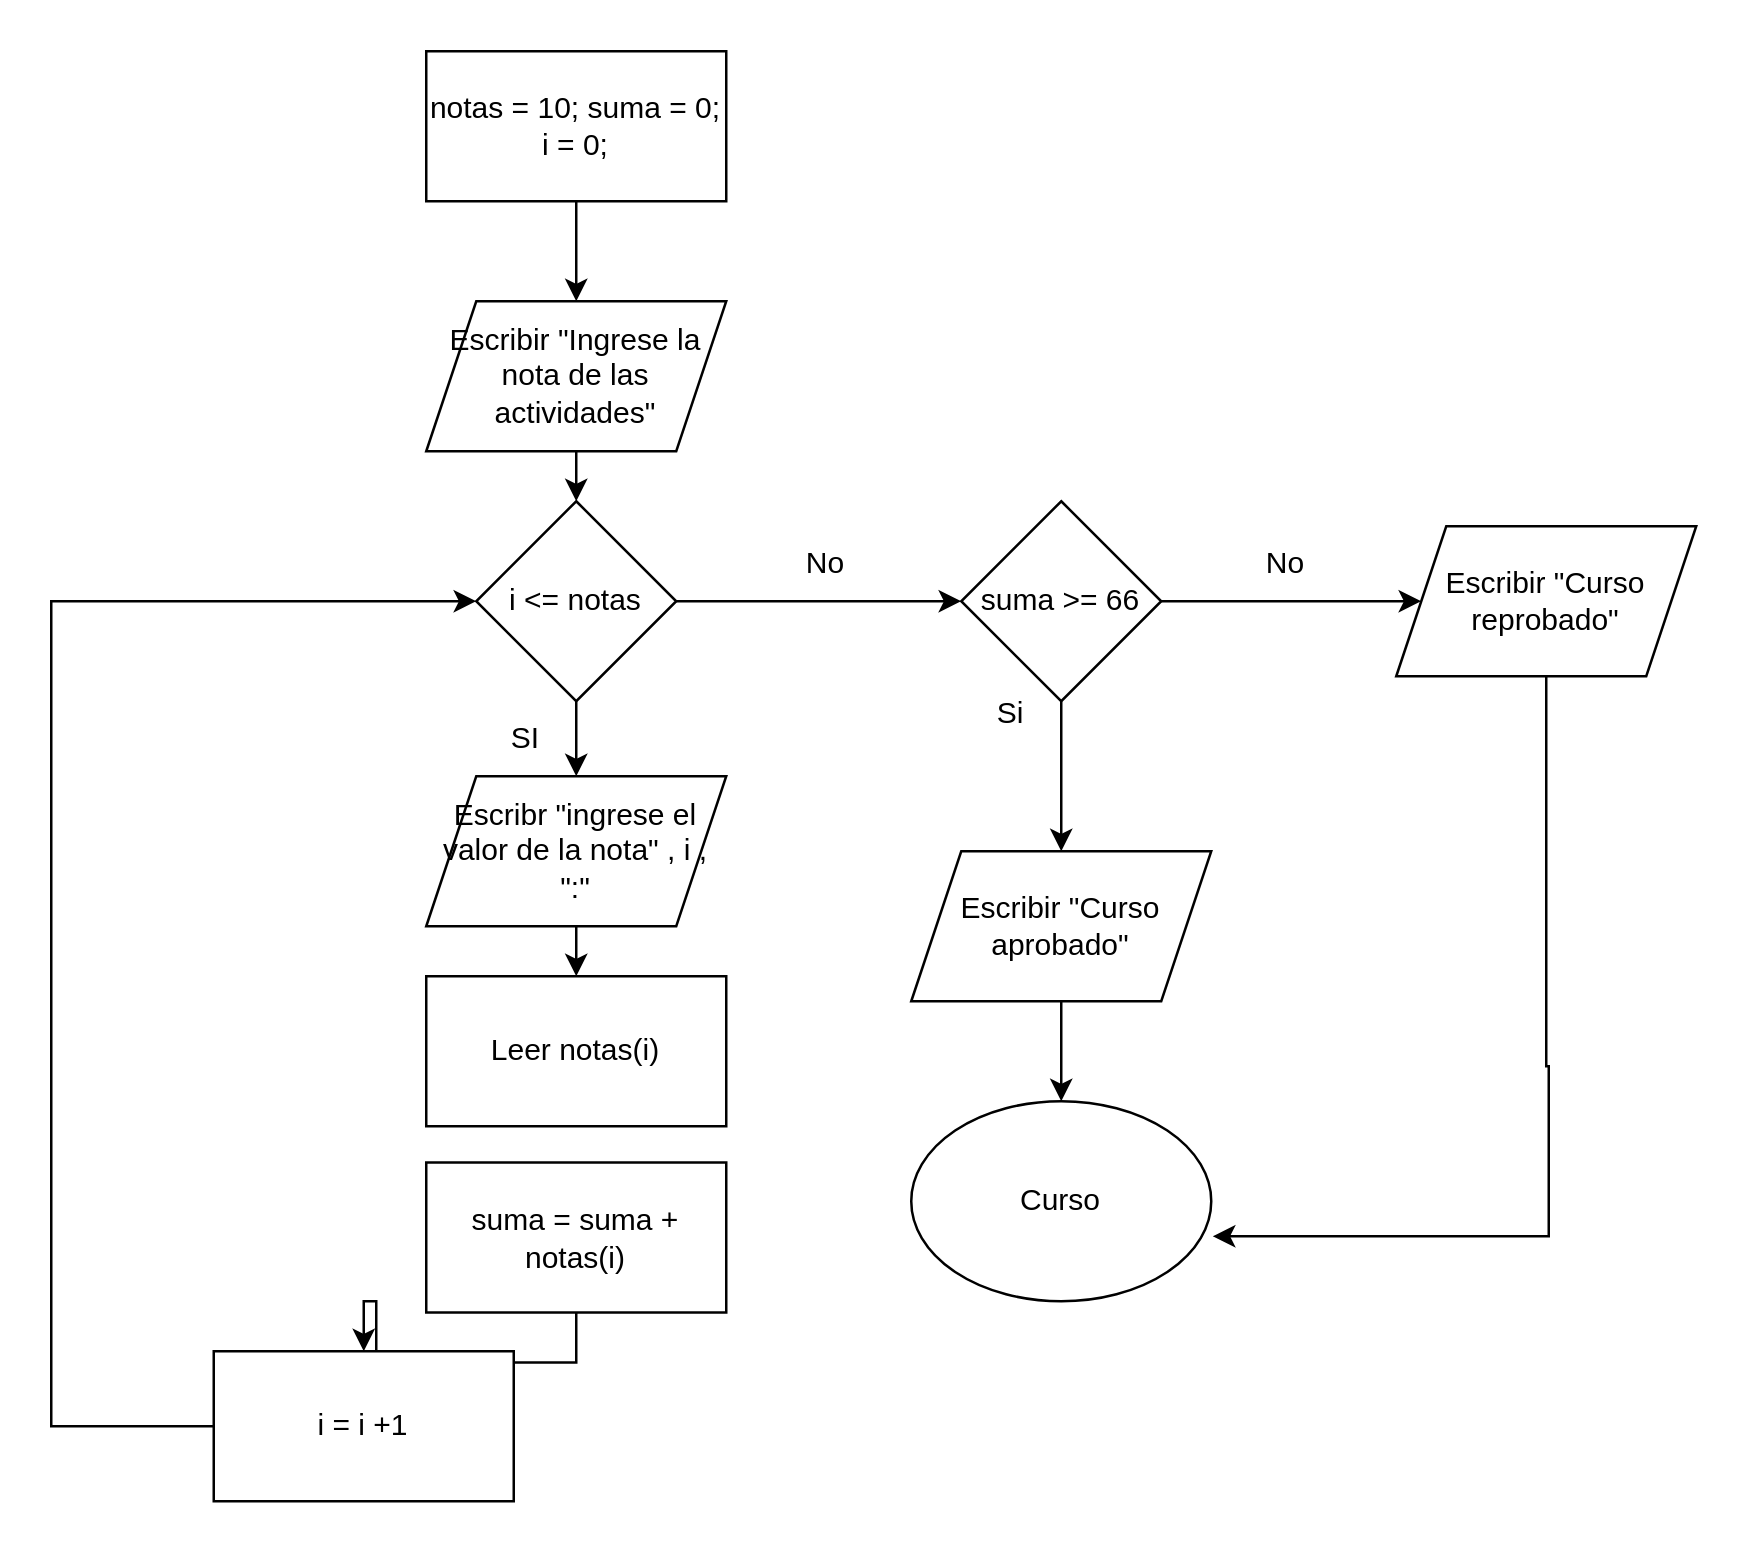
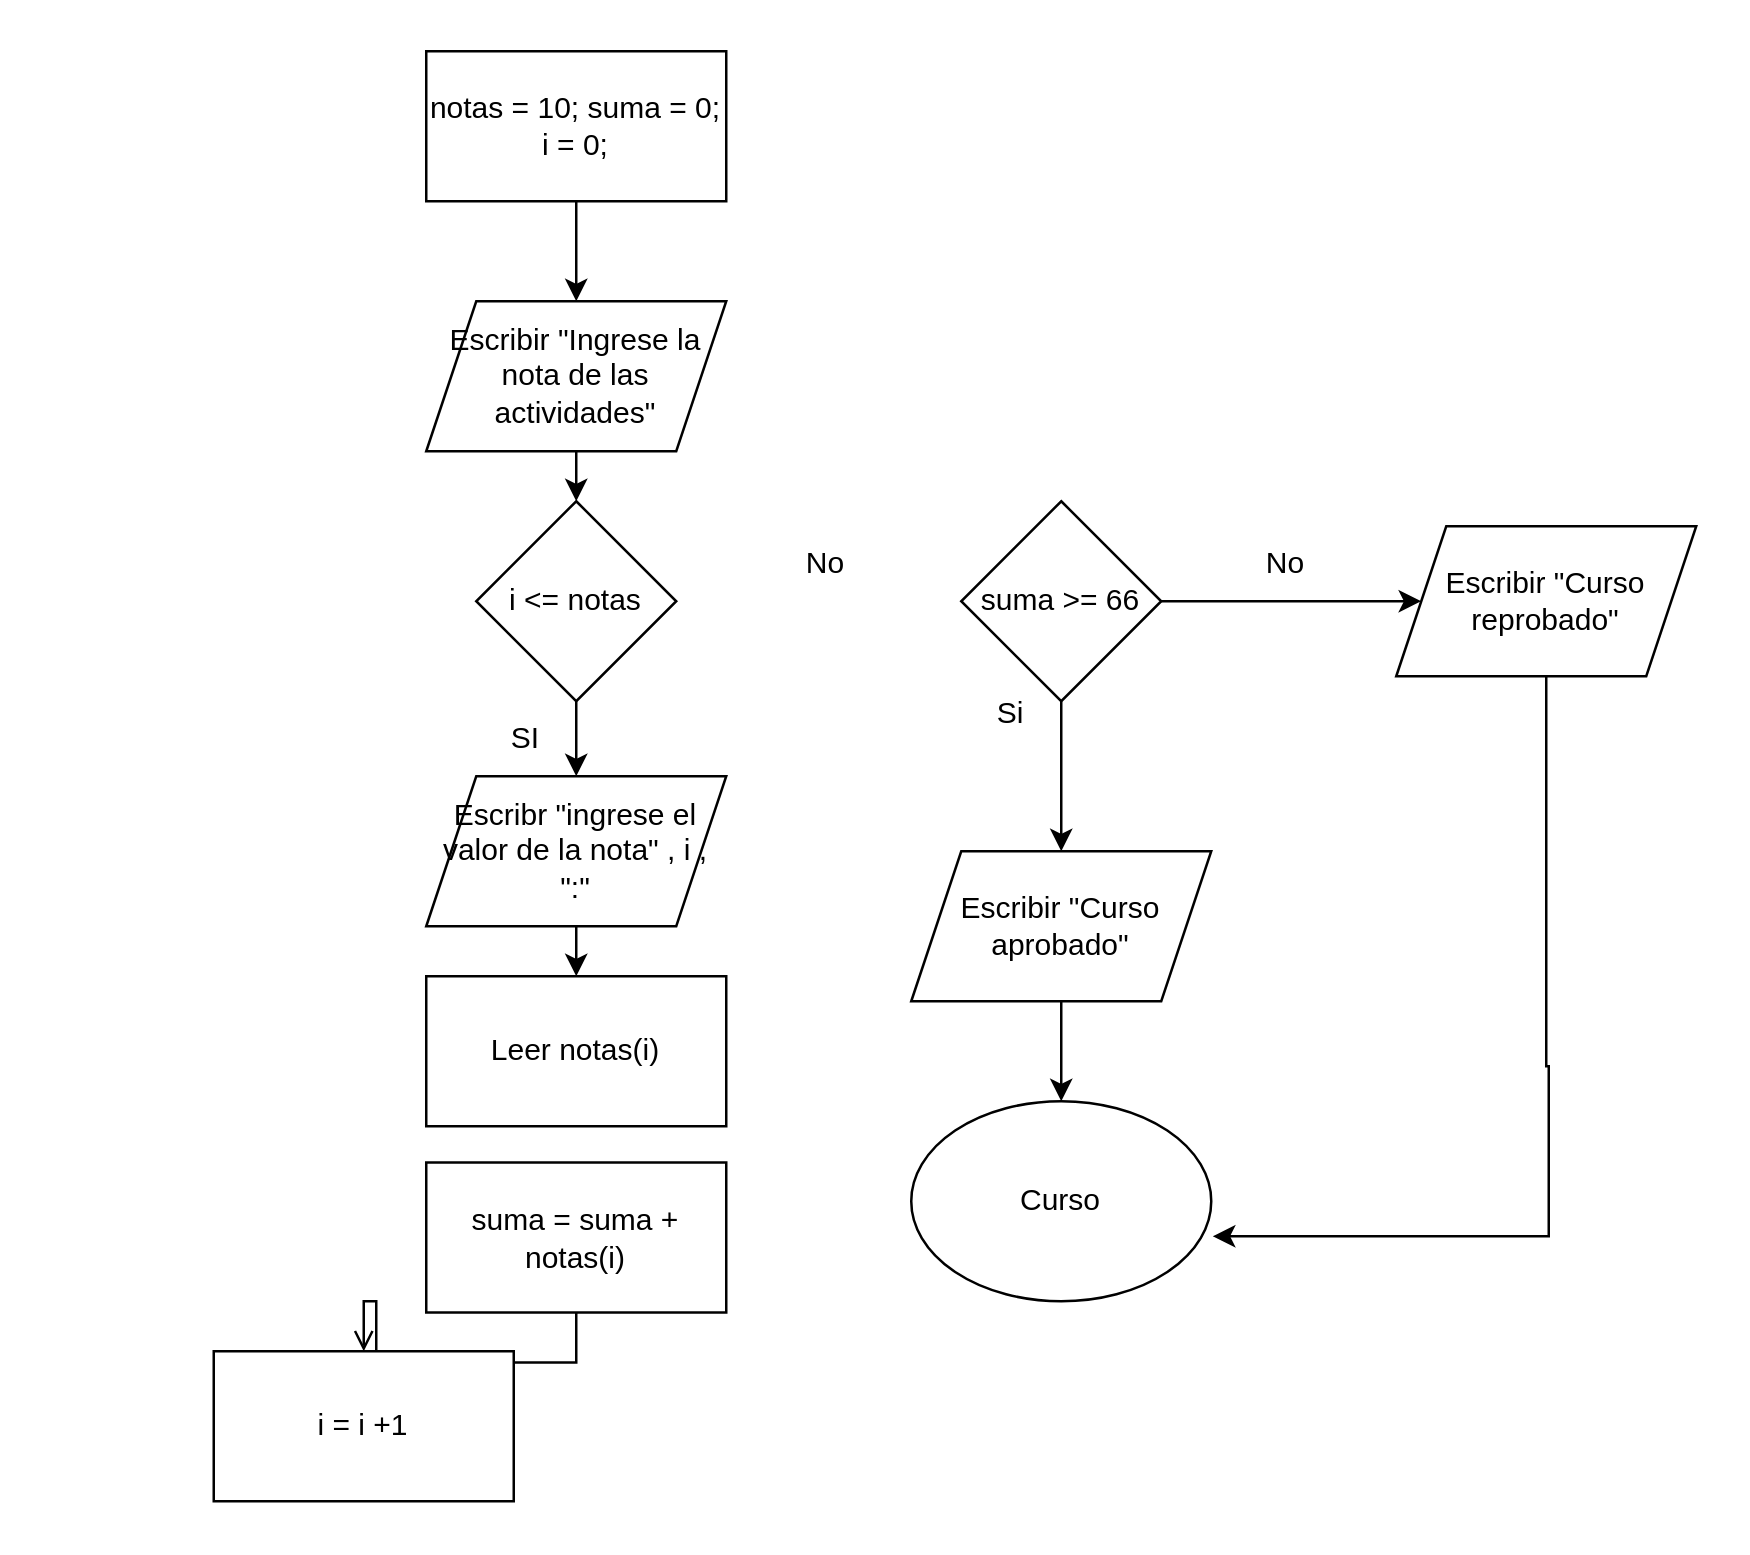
- <mxCell id="7" value="" style="edgeStyle=orthogonalEdgeStyle;rounded=0;orthogonalLoop=1;jettySize=auto;html=1;entryX=0;entryY=0.5;entryDx=0;entryDy=0;" edge="1" parent="1" source="8" target="14"><mxGeometry relative="1" as="geometry" /></mxCell>
- <mxCell id="26" style="edgeStyle=orthogonalEdgeStyle;rounded=0;orthogonalLoop=1;jettySize=auto;html=1;entryX=0;entryY=0.5;entryDx=0;entryDy=0;" edge="1" parent="1" source="27" target="8"><mxGeometry relative="1" as="geometry"><mxPoint x="50" y="200" as="targetPoint" /><Array as="points"><mxPoint x="20" y="570" /><mxPoint x="20" y="240" /></Array></mxGeometry></mxCell>
- <mxCell id="10" style="edgeStyle=orthogonalEdgeStyle;rounded=0;orthogonalLoop=1;jettySize=auto;html=1;exitX=0.5;exitY=1;exitDx=0;exitDy=0;entryX=0.5;entryY=0;entryDx=0;entryDy=0;" edge="1" parent="1" source="11" target="27"><mxGeometry relative="1" as="geometry" /></mxCell>
+ <mxCell id="10" style="edgeStyle=orthogonalEdgeStyle;rounded=0;orthogonalLoop=1;jettySize=auto;html=1;exitX=0.5;exitY=1;exitDx=0;exitDy=0;entryX=0.5;entryY=0;entryDx=0;entryDy=0;endArrow=open;" edge="1" parent="1" source="11" target="27"><mxGeometry relative="1" as="geometry" /></mxCell>
